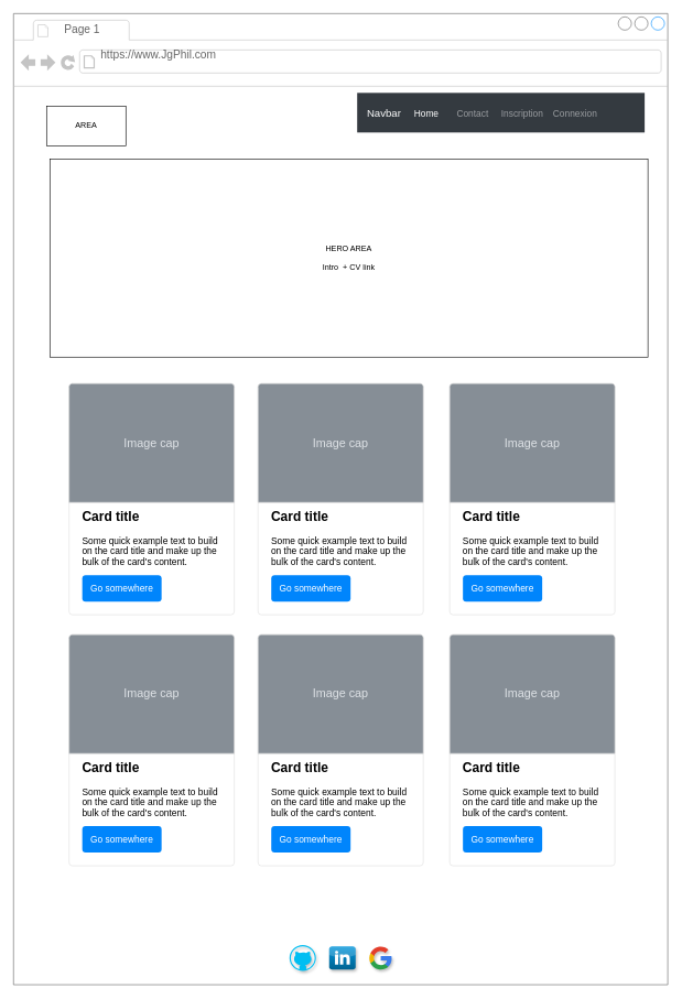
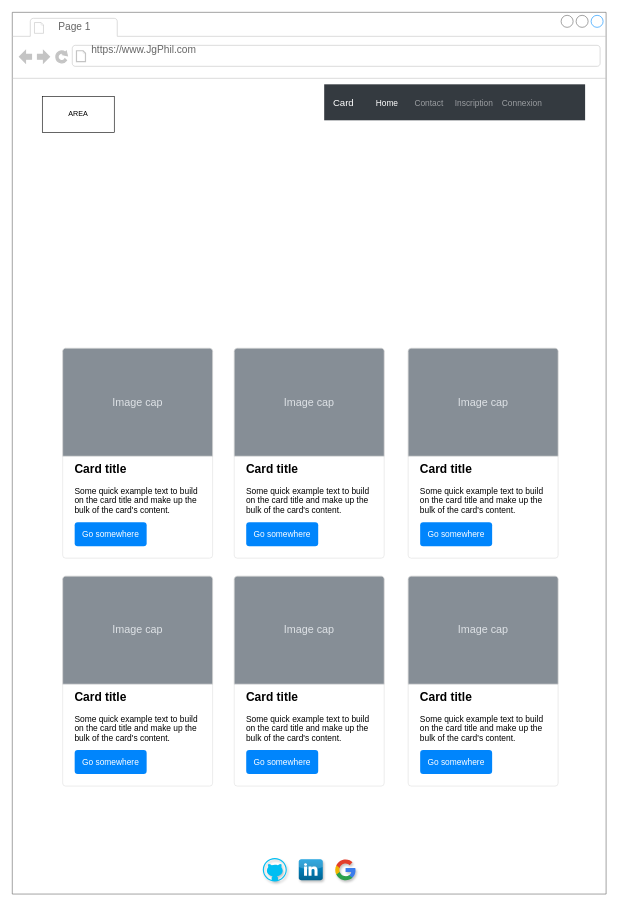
- <mxCell id="5" value="Navbar" style="html=1;shadow=0;dashed=0;fillColor=#343A40;strokeColor=none;fontSize=16;fontColor=#ffffff;align=left;spacing=15;" parent="2" vertex="1"><mxGeometry x="520" y="120" width="435" height="60" as="geometry" /></mxCell>
+ <mxCell id="5" value="Card" style="html=1;shadow=0;dashed=0;fillColor=#343A40;strokeColor=none;fontSize=16;fontColor=#ffffff;align=left;spacing=15;" parent="2" vertex="1"><mxGeometry x="520" y="120" width="435" height="60" as="geometry" /></mxCell>
- <mxCell id="11" value="HERO AREA&lt;br&gt;&lt;br&gt;Intro&amp;nbsp; + CV link" style="rounded=0;whiteSpace=wrap;html=1;" parent="2" vertex="1"><mxGeometry x="55" y="220" width="905" height="300" as="geometry" /></mxCell>
